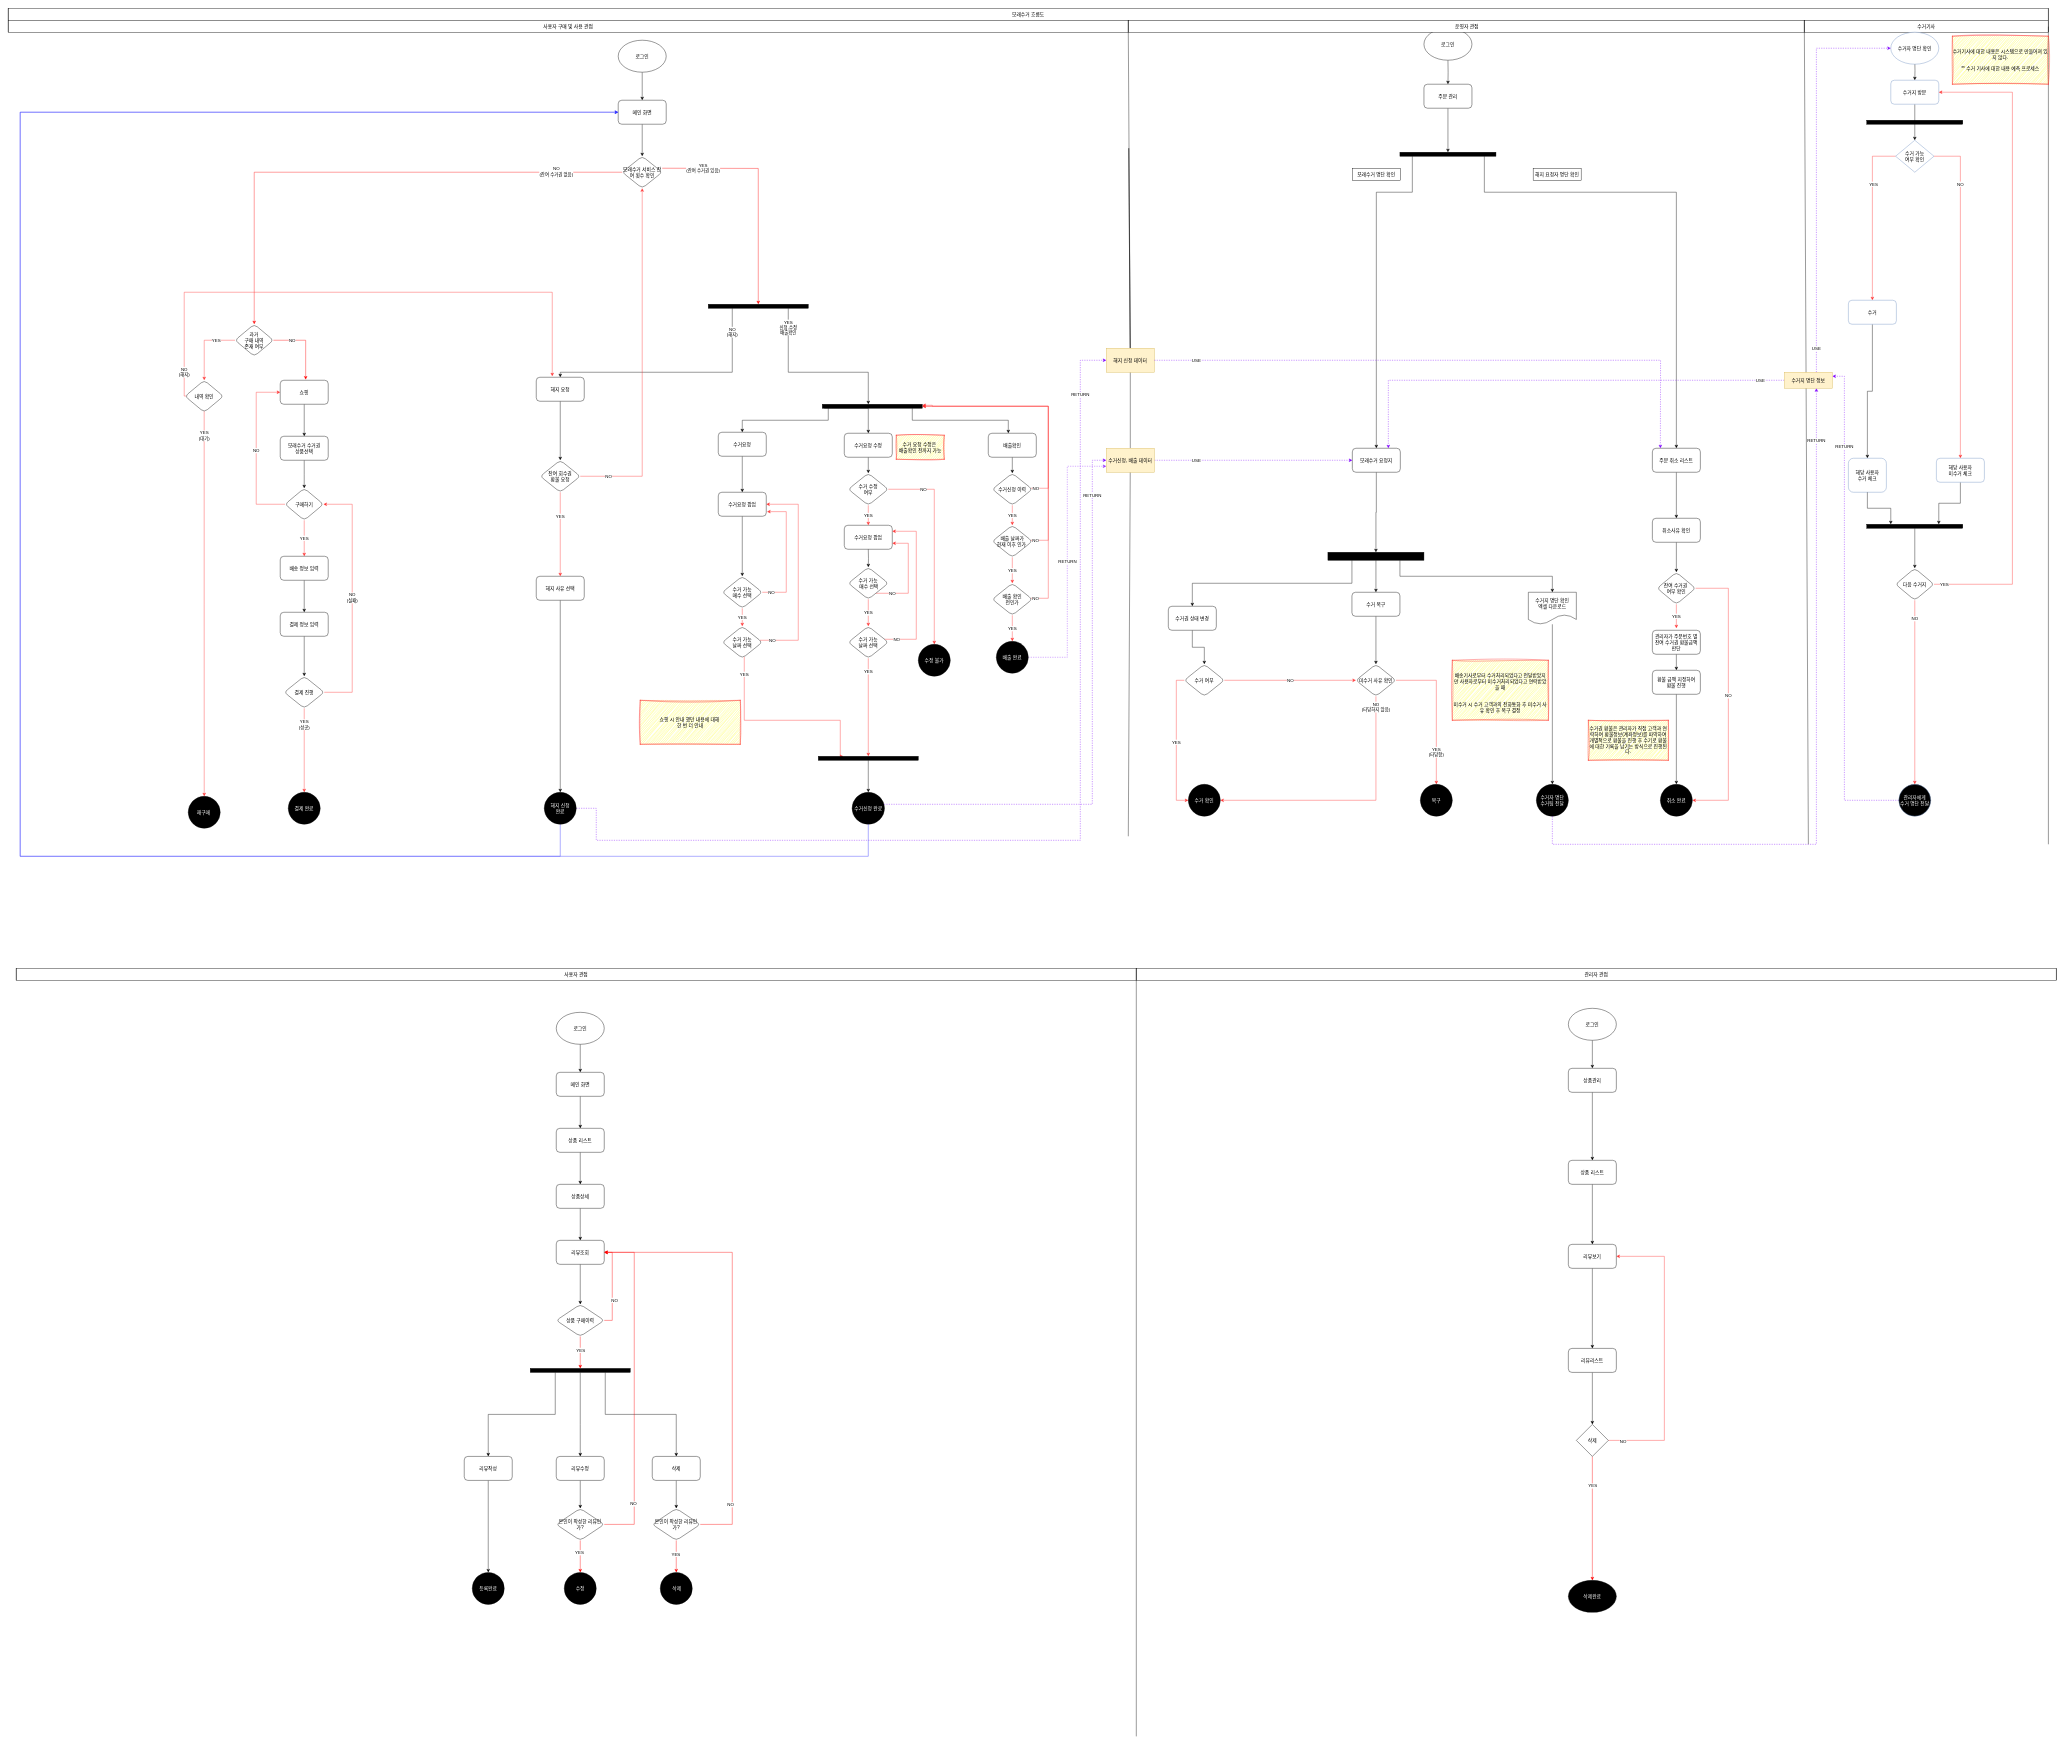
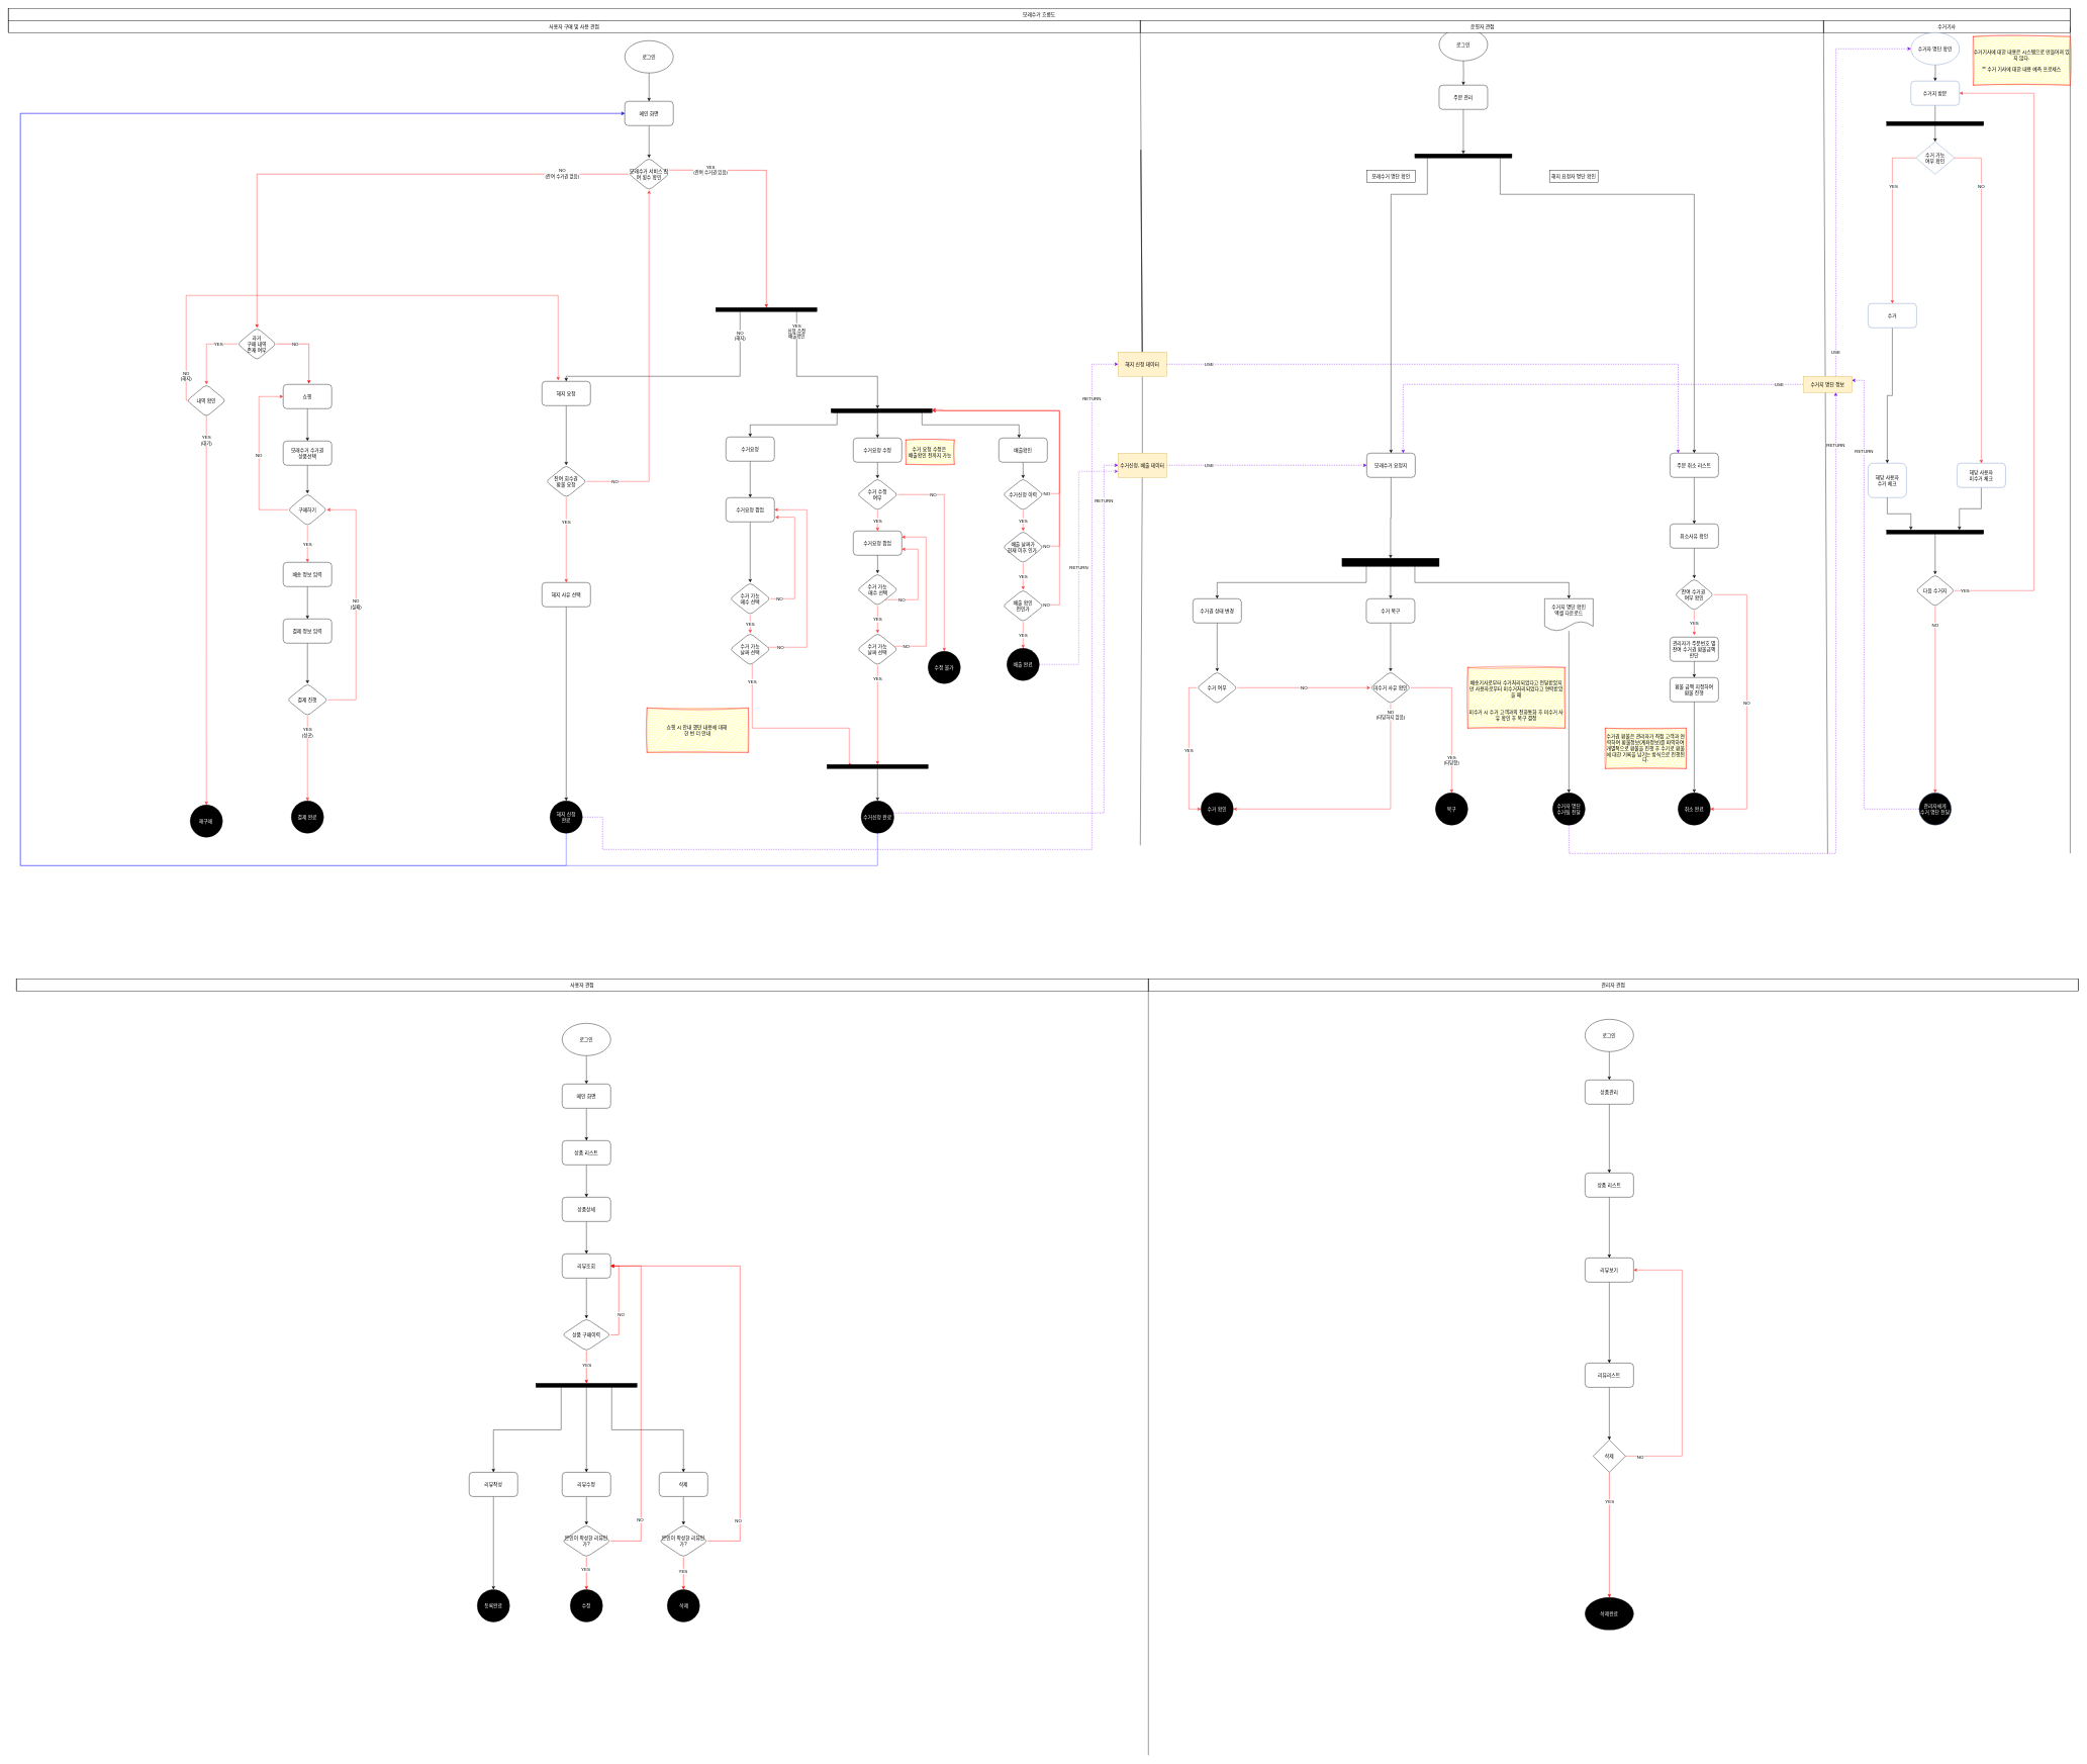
- <mxCell id="60" value="수거권 상태 변경" style="rounded=1;whiteSpace=wrap;html=1;" parent="1" vertex="1"><mxGeometry x="2920" y="1515" width="120" height="60" as="geometry" /></mxCell>
+ <mxCell id="60" value="수거권 상태 변경" style="rounded=1;whiteSpace=wrap;html=1;" parent="1" vertex="1"><mxGeometry x="2950" y="1480" width="120" height="60" as="geometry" /></mxCell>
